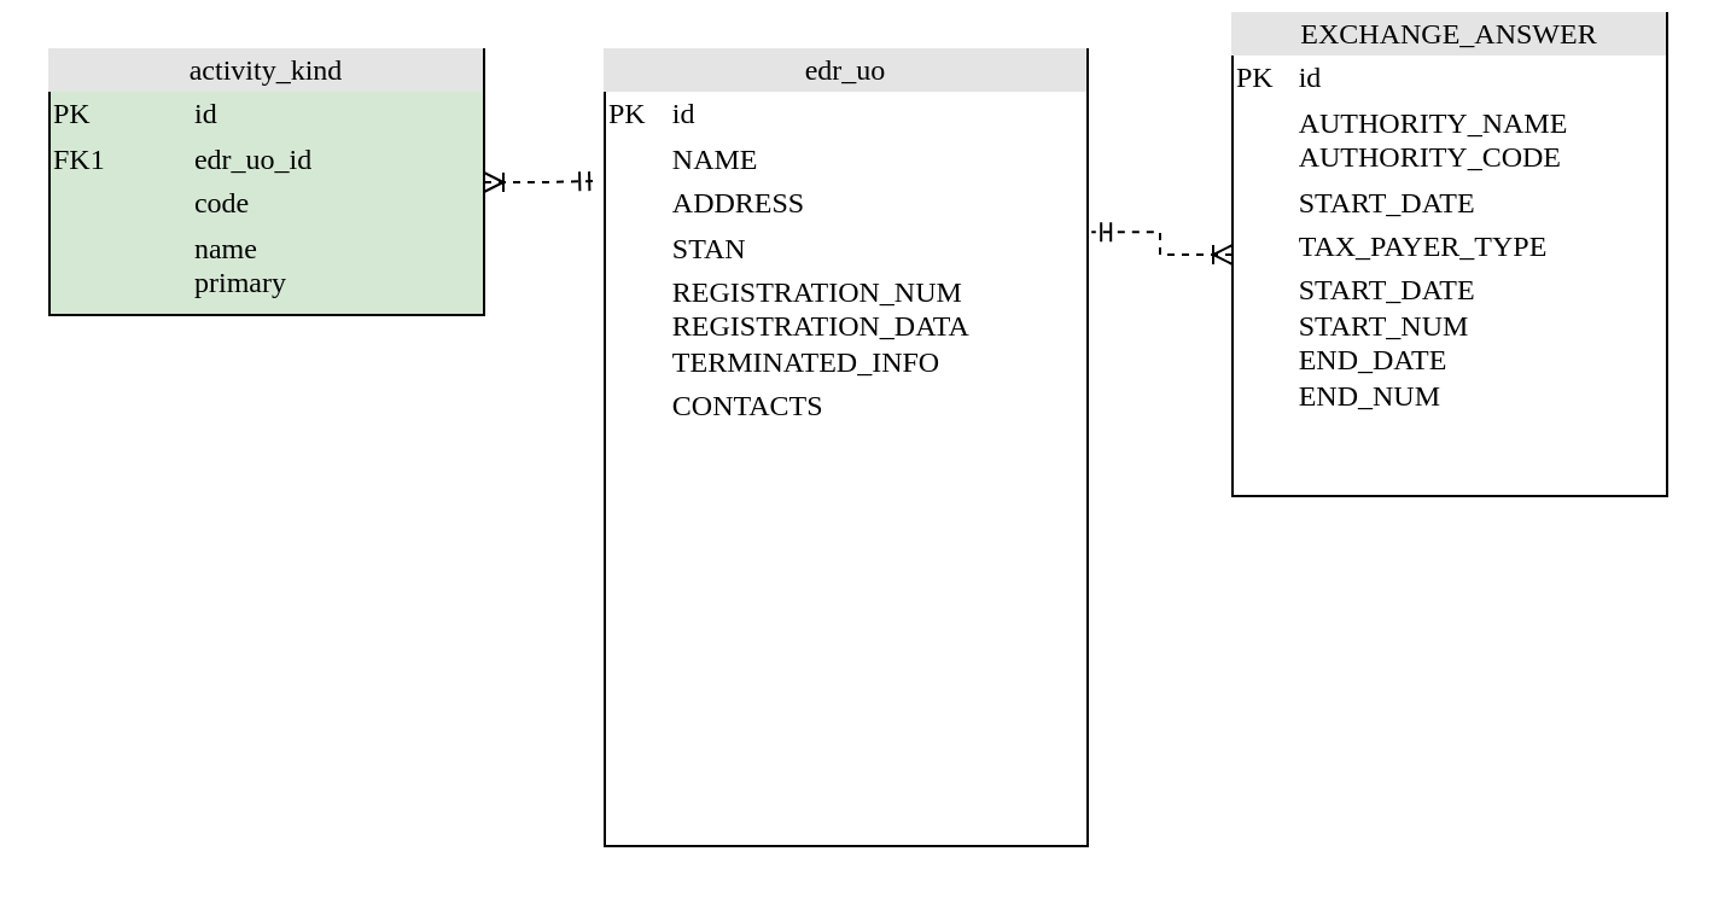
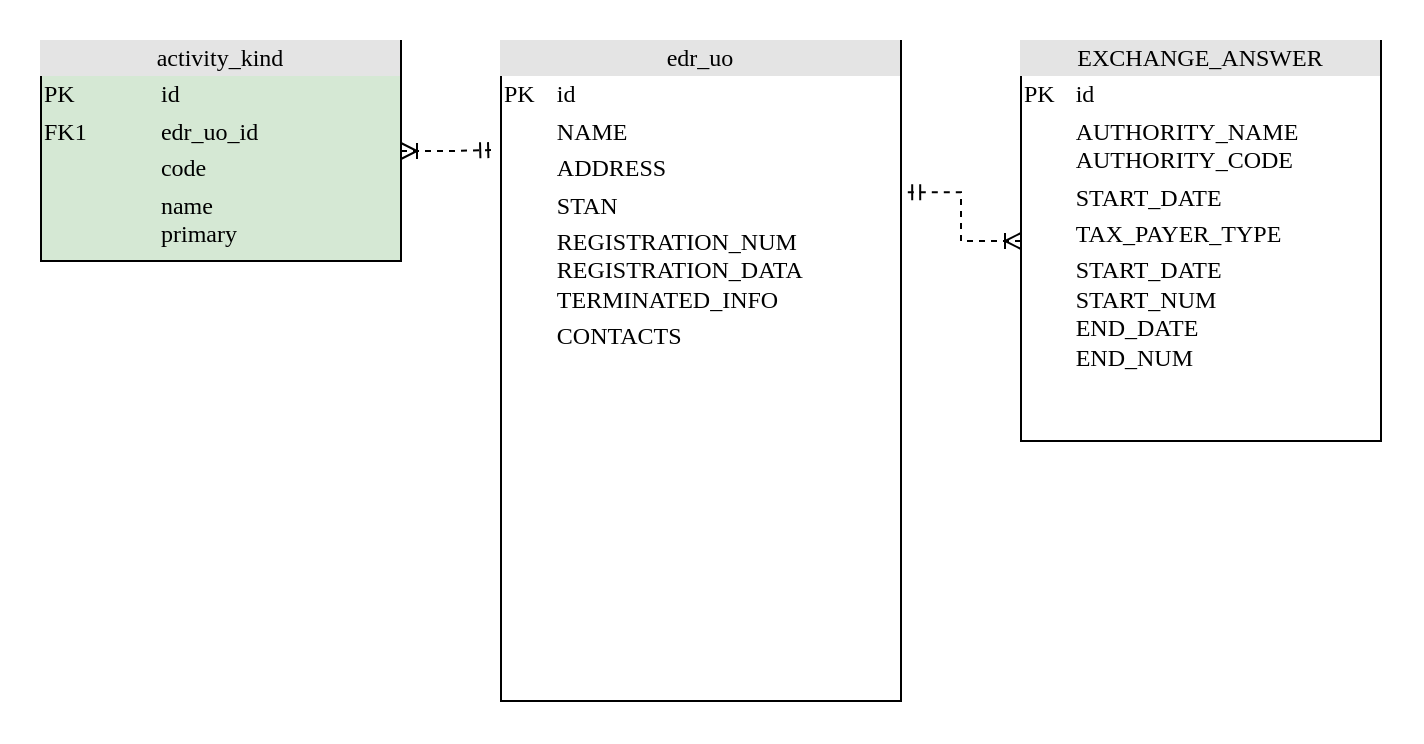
- <mxCell id="6" value="&lt;div style=&quot;text-align: center ; box-sizing: border-box ; width: 100% ; background: rgb(228 , 228 , 228) ; padding: 2px&quot;&gt;EXCHANGE_ANSWER&lt;/div&gt;&lt;table style=&quot;width: 100% ; font-size: 1em&quot; cellpadding=&quot;2&quot; cellspacing=&quot;0&quot;&gt;&lt;tbody&gt;&lt;tr&gt;&lt;td&gt;PK&lt;/td&gt;&lt;td&gt;id&lt;/td&gt;&lt;/tr&gt;&lt;tr&gt;&lt;td&gt;&lt;br&gt;&lt;/td&gt;&lt;td&gt;AUTHORITY_NAME&lt;br&gt;AUTHORITY_CODE&lt;br&gt;&lt;/td&gt;&lt;/tr&gt;&lt;tr&gt;&lt;td&gt;&lt;/td&gt;&lt;td&gt;START_DATE&lt;br&gt;&lt;/td&gt;&lt;/tr&gt;&lt;tr&gt;&lt;td&gt;&lt;br&gt;&lt;/td&gt;&lt;td&gt;TAX_PAYER_TYPE&lt;br&gt;&lt;/td&gt;&lt;/tr&gt;&lt;tr&gt;&lt;td&gt;&lt;br&gt;&lt;/td&gt;&lt;td&gt;START_DATE&lt;br&gt;START_NUM&lt;br&gt;END_DATE&lt;br&gt;END_NUM&lt;br&gt;&lt;/td&gt;&lt;/tr&gt;&lt;/tbody&gt;&lt;/table&gt;" style="verticalAlign=top;align=left;overflow=fill;html=1;rounded=0;shadow=0;comic=0;labelBackgroundColor=none;strokeWidth=1;fontFamily=Verdana;fontSize=12" vertex="1" parent="1"><mxGeometry x="510" y="5" width="180" height="200" as="geometry" /></mxCell>
+ <mxCell id="6" value="&lt;div style=&quot;text-align: center ; box-sizing: border-box ; width: 100% ; background: rgb(228 , 228 , 228) ; padding: 2px&quot;&gt;EXCHANGE_ANSWER&lt;/div&gt;&lt;table style=&quot;width: 100% ; font-size: 1em&quot; cellpadding=&quot;2&quot; cellspacing=&quot;0&quot;&gt;&lt;tbody&gt;&lt;tr&gt;&lt;td&gt;PK&lt;/td&gt;&lt;td&gt;id&lt;/td&gt;&lt;/tr&gt;&lt;tr&gt;&lt;td&gt;&lt;br&gt;&lt;/td&gt;&lt;td&gt;AUTHORITY_NAME&lt;br&gt;AUTHORITY_CODE&lt;br&gt;&lt;/td&gt;&lt;/tr&gt;&lt;tr&gt;&lt;td&gt;&lt;/td&gt;&lt;td&gt;START_DATE&lt;br&gt;&lt;/td&gt;&lt;/tr&gt;&lt;tr&gt;&lt;td&gt;&lt;br&gt;&lt;/td&gt;&lt;td&gt;TAX_PAYER_TYPE&lt;br&gt;&lt;/td&gt;&lt;/tr&gt;&lt;tr&gt;&lt;td&gt;&lt;br&gt;&lt;/td&gt;&lt;td&gt;START_DATE&lt;br&gt;START_NUM&lt;br&gt;END_DATE&lt;br&gt;END_NUM&lt;br&gt;&lt;/td&gt;&lt;/tr&gt;&lt;/tbody&gt;&lt;/table&gt;" style="verticalAlign=top;align=left;overflow=fill;html=1;rounded=0;shadow=0;comic=0;labelBackgroundColor=none;strokeWidth=1;fontFamily=Verdana;fontSize=12" vertex="1" parent="1"><mxGeometry x="510" y="20" width="180" height="200" as="geometry" /></mxCell>
